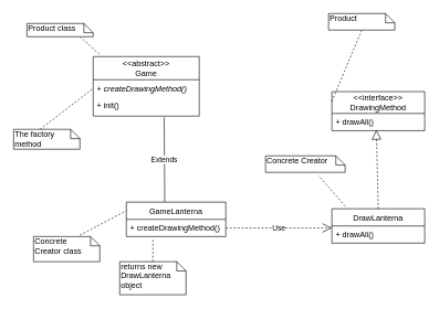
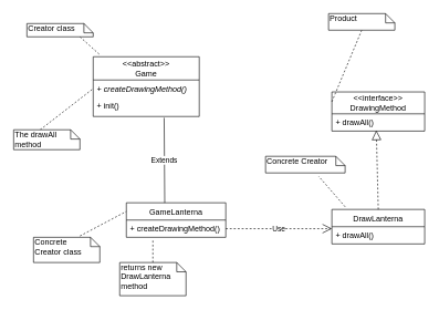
- <mxCell id="8" value="Product class&lt;br&gt;" style="shape=note;whiteSpace=wrap;html=1;size=14;verticalAlign=top;align=left;spacingTop=-6;" vertex="1" parent="1"><mxGeometry x="40" y="35" width="100" height="20" as="geometry" /></mxCell>
+ <mxCell id="8" value="Creator class&lt;br&gt;" style="shape=note;whiteSpace=wrap;html=1;size=14;verticalAlign=top;align=left;spacingTop=-6;" vertex="1" parent="1"><mxGeometry x="40" y="35" width="100" height="20" as="geometry" /></mxCell>
- <mxCell id="6" value="The factory method" style="shape=note;whiteSpace=wrap;html=1;size=14;verticalAlign=top;align=left;spacingTop=-6;" vertex="1" parent="1"><mxGeometry x="20" y="195" width="100" height="30" as="geometry" /></mxCell>
+ <mxCell id="6" value="The drawAll method" style="shape=note;whiteSpace=wrap;html=1;size=14;verticalAlign=top;align=left;spacingTop=-6;" vertex="1" parent="1"><mxGeometry x="20" y="195" width="100" height="30" as="geometry" /></mxCell>
- <mxCell id="15" value="returns new&lt;br&gt;DrawLanterna&lt;br&gt;object&lt;br&gt;" style="shape=note;whiteSpace=wrap;html=1;size=14;verticalAlign=top;align=left;spacingTop=-6;" vertex="1" parent="1"><mxGeometry x="180" y="395" width="100" height="50" as="geometry" /></mxCell>
+ <mxCell id="15" value="returns new&lt;br&gt;DrawLanterna&lt;br&gt;method&lt;br&gt;" style="shape=note;whiteSpace=wrap;html=1;size=14;verticalAlign=top;align=left;spacingTop=-6;" vertex="1" parent="1"><mxGeometry x="180" y="395" width="100" height="50" as="geometry" /></mxCell>
